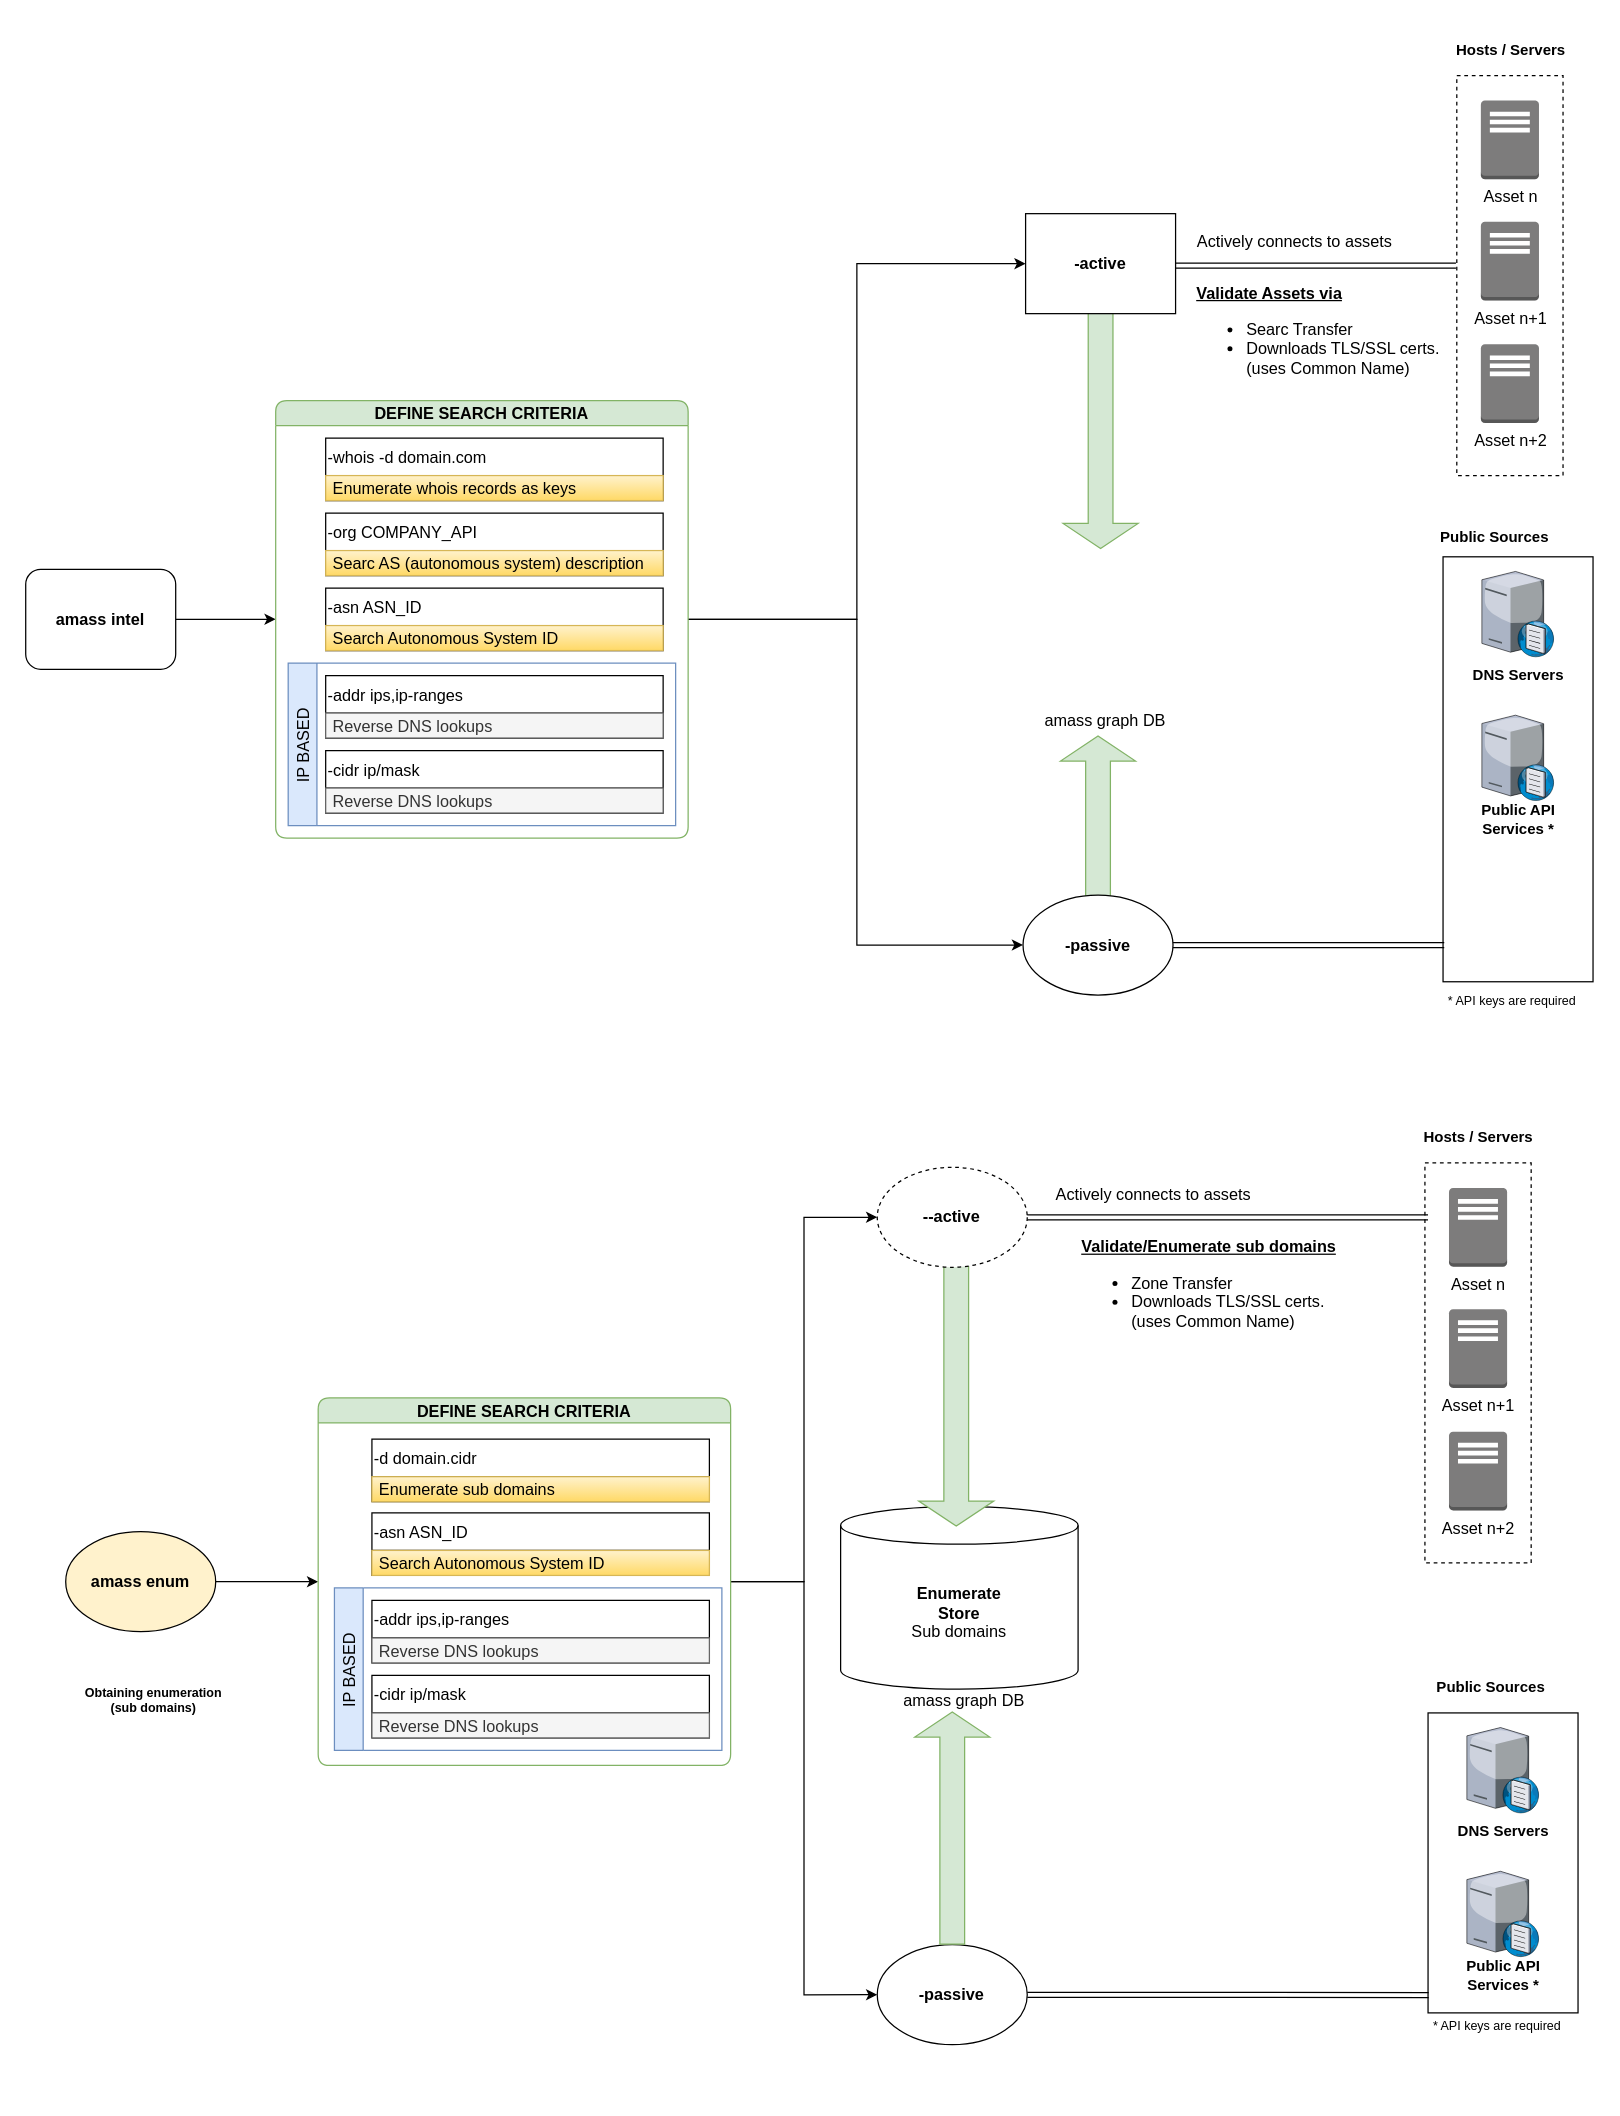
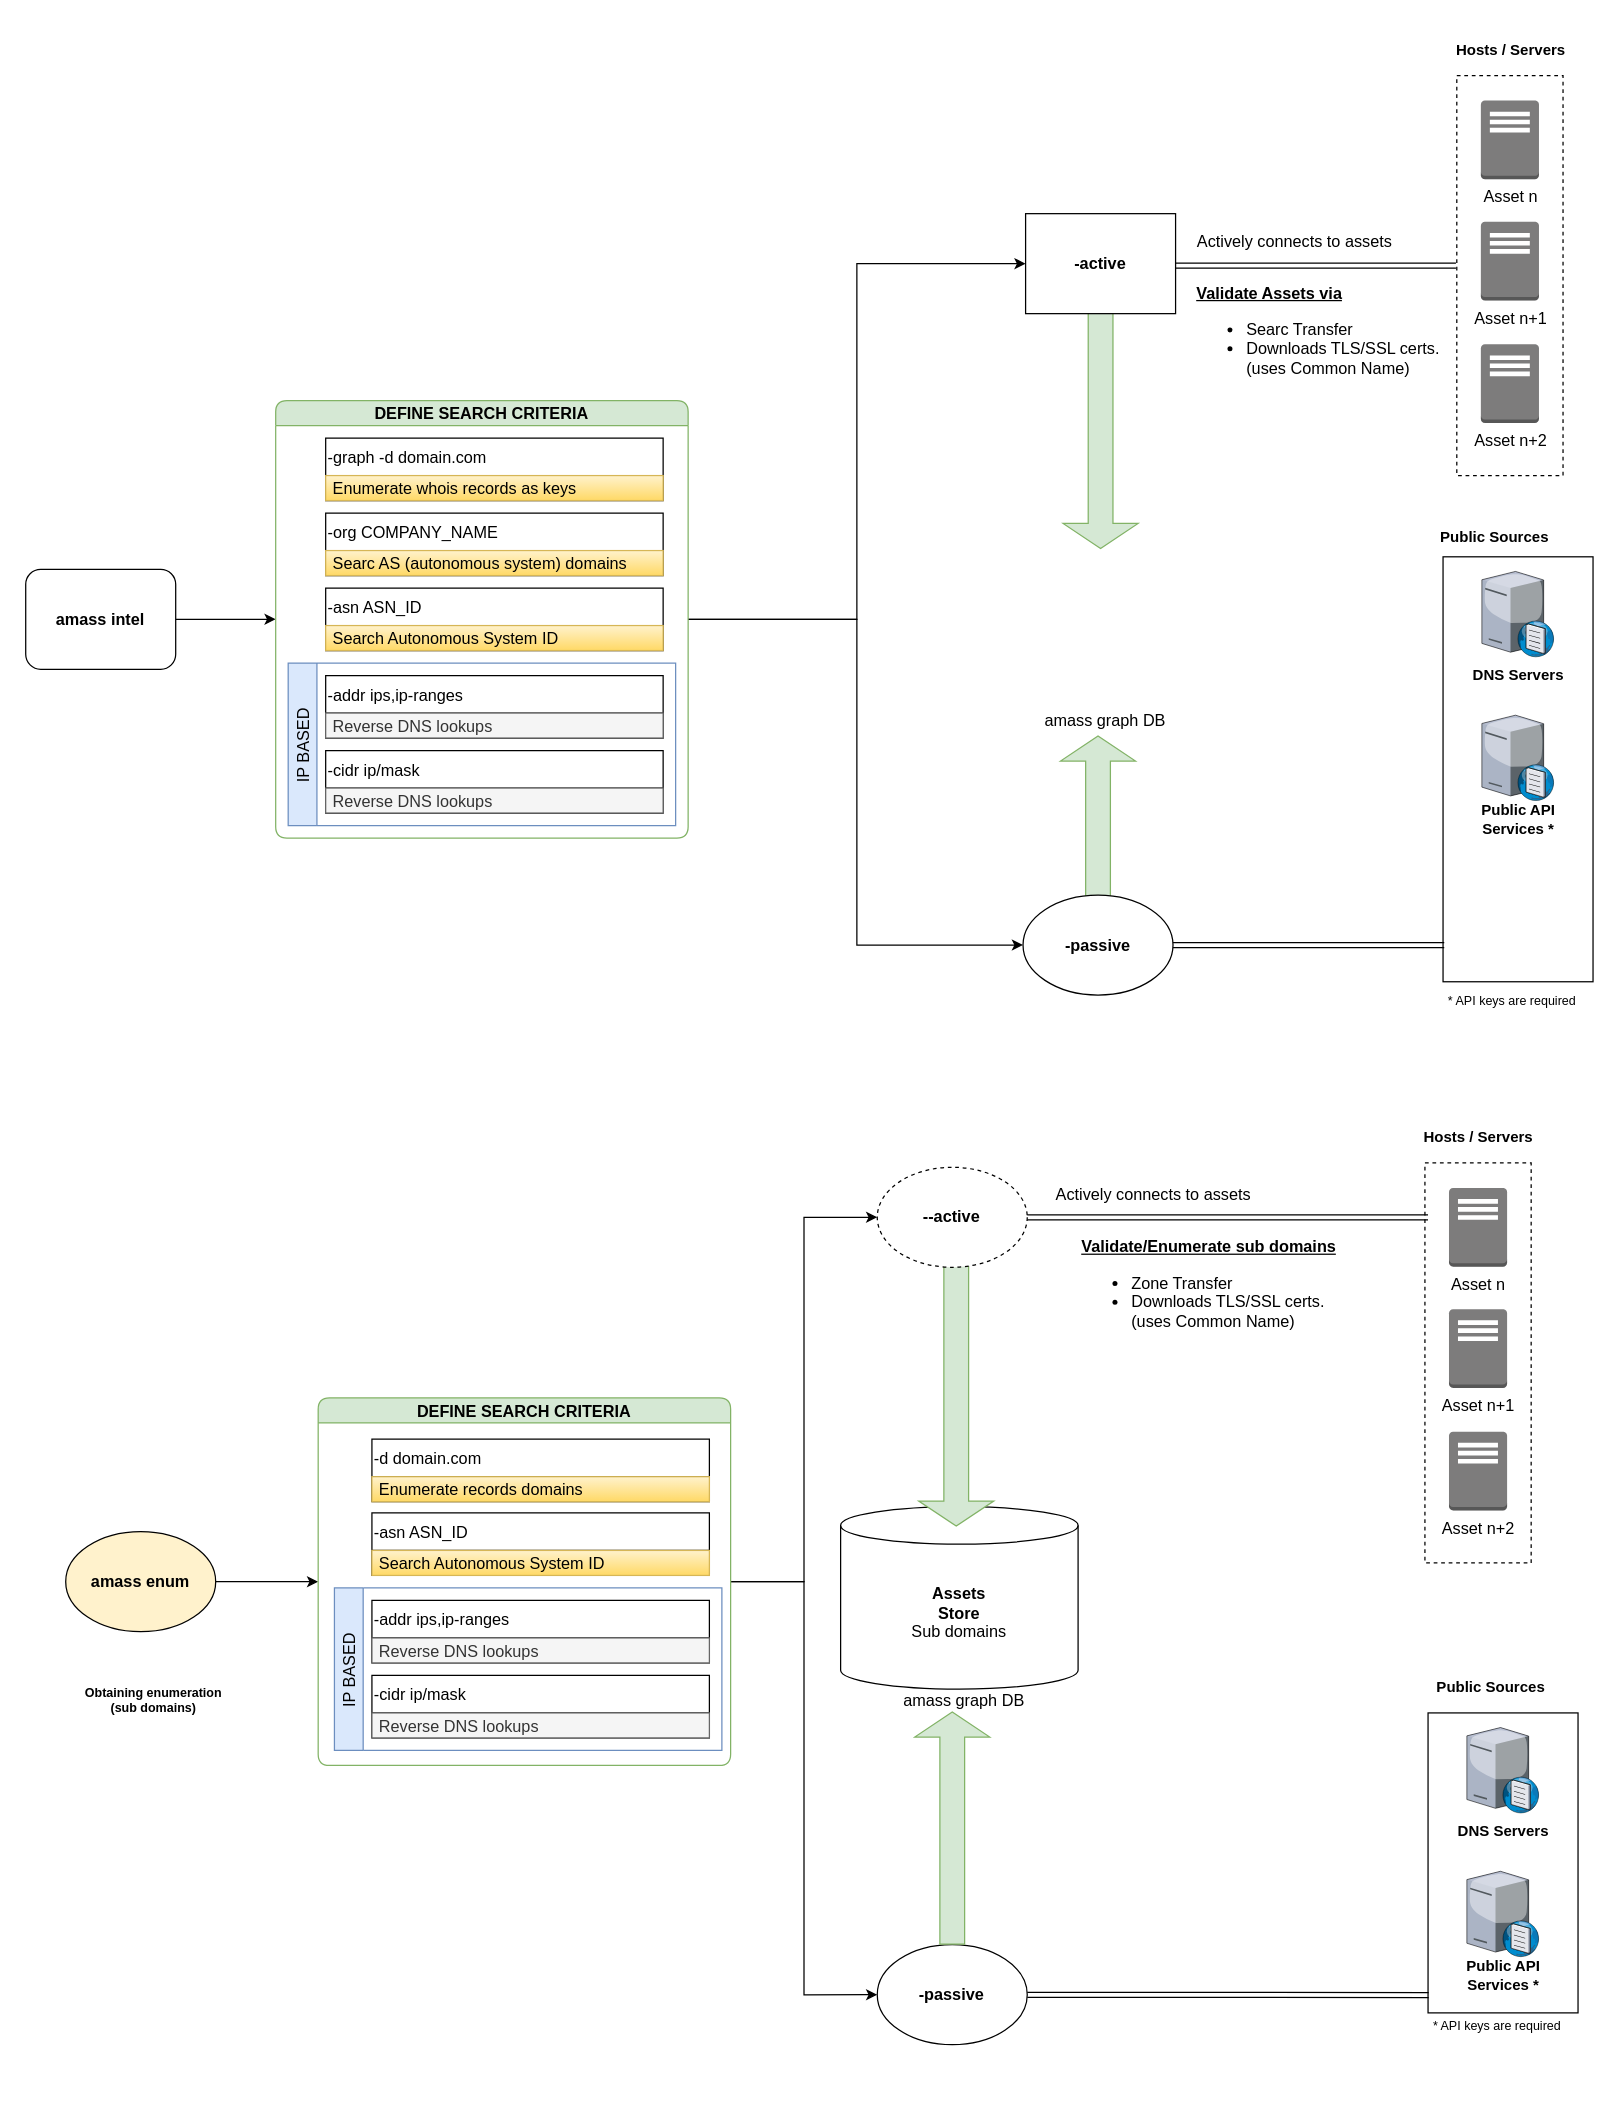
- <mxCell id="6" value="-whois -d domain.com" style="swimlane;fontStyle=0;childLayout=stackLayout;horizontal=1;startSize=30;horizontalStack=0;resizeParent=1;resizeParentMax=0;resizeLast=0;collapsible=0;marginBottom=0;rounded=0;shadow=0;labelBorderColor=none;sketch=0;fontSize=13;strokeWidth=1;fillColor=default;html=0;align=left;" vertex="1" parent="5"><mxGeometry x="40" y="30" width="270" height="50" as="geometry" /></mxCell>
+ <mxCell id="6" value="-graph -d domain.com" style="swimlane;fontStyle=0;childLayout=stackLayout;horizontal=1;startSize=30;horizontalStack=0;resizeParent=1;resizeParentMax=0;resizeLast=0;collapsible=0;marginBottom=0;rounded=0;shadow=0;labelBorderColor=none;sketch=0;fontSize=13;strokeWidth=1;fillColor=default;html=0;align=left;" vertex="1" parent="5"><mxGeometry x="40" y="30" width="270" height="50" as="geometry" /></mxCell>
- <mxCell id="8" value="-org COMPANY_API" style="swimlane;fontStyle=0;childLayout=stackLayout;horizontal=1;startSize=30;horizontalStack=0;resizeParent=1;resizeParentMax=0;resizeLast=0;collapsible=0;marginBottom=0;rounded=0;shadow=0;labelBorderColor=none;sketch=0;fontSize=13;strokeWidth=1;html=0;align=left;" vertex="1" parent="5"><mxGeometry x="40" y="90" width="270" height="50" as="geometry" /></mxCell>
+ <mxCell id="8" value="-org COMPANY_NAME" style="swimlane;fontStyle=0;childLayout=stackLayout;horizontal=1;startSize=30;horizontalStack=0;resizeParent=1;resizeParentMax=0;resizeLast=0;collapsible=0;marginBottom=0;rounded=0;shadow=0;labelBorderColor=none;sketch=0;fontSize=13;strokeWidth=1;html=0;align=left;" vertex="1" parent="5"><mxGeometry x="40" y="90" width="270" height="50" as="geometry" /></mxCell>
- <mxCell id="9" value="Searc AS (autonomous system) description" style="text;align=left;verticalAlign=middle;spacingLeft=4;spacingRight=4;overflow=hidden;points=[[0,0.5],[1,0.5]];portConstraint=eastwest;rotatable=0;rounded=0;shadow=0;labelBorderColor=none;sketch=0;fontSize=13;html=0;fillColor=#fff2cc;strokeColor=#d6b656;gradientColor=#ffd966;" vertex="1" parent="8"><mxGeometry y="30" width="270" height="20" as="geometry" /></mxCell>
+ <mxCell id="9" value="Searc AS (autonomous system) domains" style="text;align=left;verticalAlign=middle;spacingLeft=4;spacingRight=4;overflow=hidden;points=[[0,0.5],[1,0.5]];portConstraint=eastwest;rotatable=0;rounded=0;shadow=0;labelBorderColor=none;sketch=0;fontSize=13;html=0;fillColor=#fff2cc;strokeColor=#d6b656;gradientColor=#ffd966;" vertex="1" parent="8"><mxGeometry y="30" width="270" height="20" as="geometry" /></mxCell>
- <mxCell id="38" value="-d domain.cidr" style="swimlane;fontStyle=0;childLayout=stackLayout;horizontal=1;startSize=30;horizontalStack=0;resizeParent=1;resizeParentMax=0;resizeLast=0;collapsible=0;marginBottom=0;rounded=0;shadow=0;labelBorderColor=none;sketch=0;fontSize=13;strokeWidth=1;fillColor=default;html=0;align=left;" vertex="1" parent="37"><mxGeometry x="43" y="33" width="270" height="50" as="geometry" /></mxCell>
+ <mxCell id="38" value="-d domain.com" style="swimlane;fontStyle=0;childLayout=stackLayout;horizontal=1;startSize=30;horizontalStack=0;resizeParent=1;resizeParentMax=0;resizeLast=0;collapsible=0;marginBottom=0;rounded=0;shadow=0;labelBorderColor=none;sketch=0;fontSize=13;strokeWidth=1;fillColor=default;html=0;align=left;" vertex="1" parent="37"><mxGeometry x="43" y="33" width="270" height="50" as="geometry" /></mxCell>
- <mxCell id="39" value="Enumerate sub domains" style="text;align=left;verticalAlign=middle;spacingLeft=4;spacingRight=4;overflow=hidden;points=[[0,0.5],[1,0.5]];portConstraint=eastwest;rotatable=0;rounded=0;shadow=0;labelBorderColor=none;sketch=0;fontSize=13;html=0;fillColor=#fff2cc;strokeColor=#d6b656;gradientColor=#ffd966;" vertex="1" parent="38"><mxGeometry y="30" width="270" height="20" as="geometry" /></mxCell>
+ <mxCell id="39" value="Enumerate records domains" style="text;align=left;verticalAlign=middle;spacingLeft=4;spacingRight=4;overflow=hidden;points=[[0,0.5],[1,0.5]];portConstraint=eastwest;rotatable=0;rounded=0;shadow=0;labelBorderColor=none;sketch=0;fontSize=13;html=0;fillColor=#fff2cc;strokeColor=#d6b656;gradientColor=#ffd966;" vertex="1" parent="38"><mxGeometry y="30" width="270" height="20" as="geometry" /></mxCell>
- <mxCell id="50" value="&lt;b&gt;Enumerate&lt;br&gt;Store&lt;/b&gt;&lt;br&gt;Sub domains" style="shape=cylinder3;whiteSpace=wrap;html=1;boundedLbl=1;backgroundOutline=1;size=15;rounded=0;shadow=0;labelBorderColor=none;sketch=0;fontSize=13;strokeWidth=1;fillColor=default;" vertex="1" parent="49"><mxGeometry width="190" height="145.948" as="geometry" /></mxCell>
+ <mxCell id="50" value="&lt;b&gt;Assets&lt;br&gt;Store&lt;/b&gt;&lt;br&gt;Sub domains" style="shape=cylinder3;whiteSpace=wrap;html=1;boundedLbl=1;backgroundOutline=1;size=15;rounded=0;shadow=0;labelBorderColor=none;sketch=0;fontSize=13;strokeWidth=1;fillColor=default;" vertex="1" parent="49"><mxGeometry width="190" height="145.948" as="geometry" /></mxCell>
